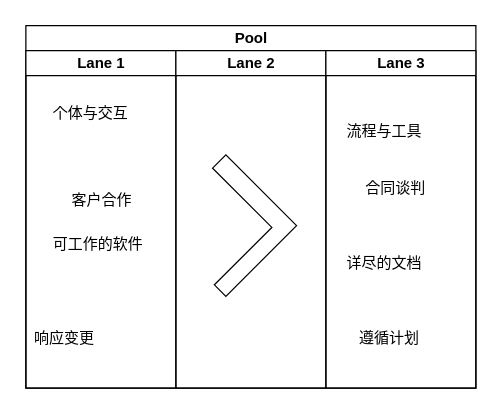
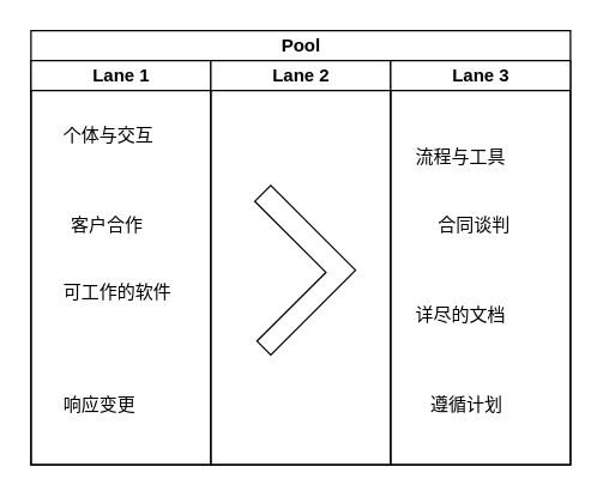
- <mxCell id="5" value="客户合作" style="text;html=1;resizable=0;autosize=1;align=left;verticalAlign=top;spacingTop=-4;points=[];" vertex="1" parent="3"><mxGeometry x="35" y="110" width="60" height="20" as="geometry" /></mxCell>
+ <mxCell id="5" value="客户合作" style="text;html=1;resizable=0;autosize=1;align=left;verticalAlign=top;spacingTop=-4;points=[];" vertex="1" parent="3"><mxGeometry x="25" y="100" width="60" height="20" as="geometry" /></mxCell>
- <mxCell id="7" value="响应变更" style="text;html=1;resizable=0;autosize=1;align=left;verticalAlign=top;spacingTop=-4;points=[];" vertex="1" parent="3"><mxGeometry x="5" y="220" width="60" height="20" as="geometry" /></mxCell>
+ <mxCell id="7" value="响应变更" style="text;html=1;resizable=0;autosize=1;align=left;verticalAlign=top;spacingTop=-4;points=[];" vertex="1" parent="3"><mxGeometry x="20" y="220" width="60" height="20" as="geometry" /></mxCell>
